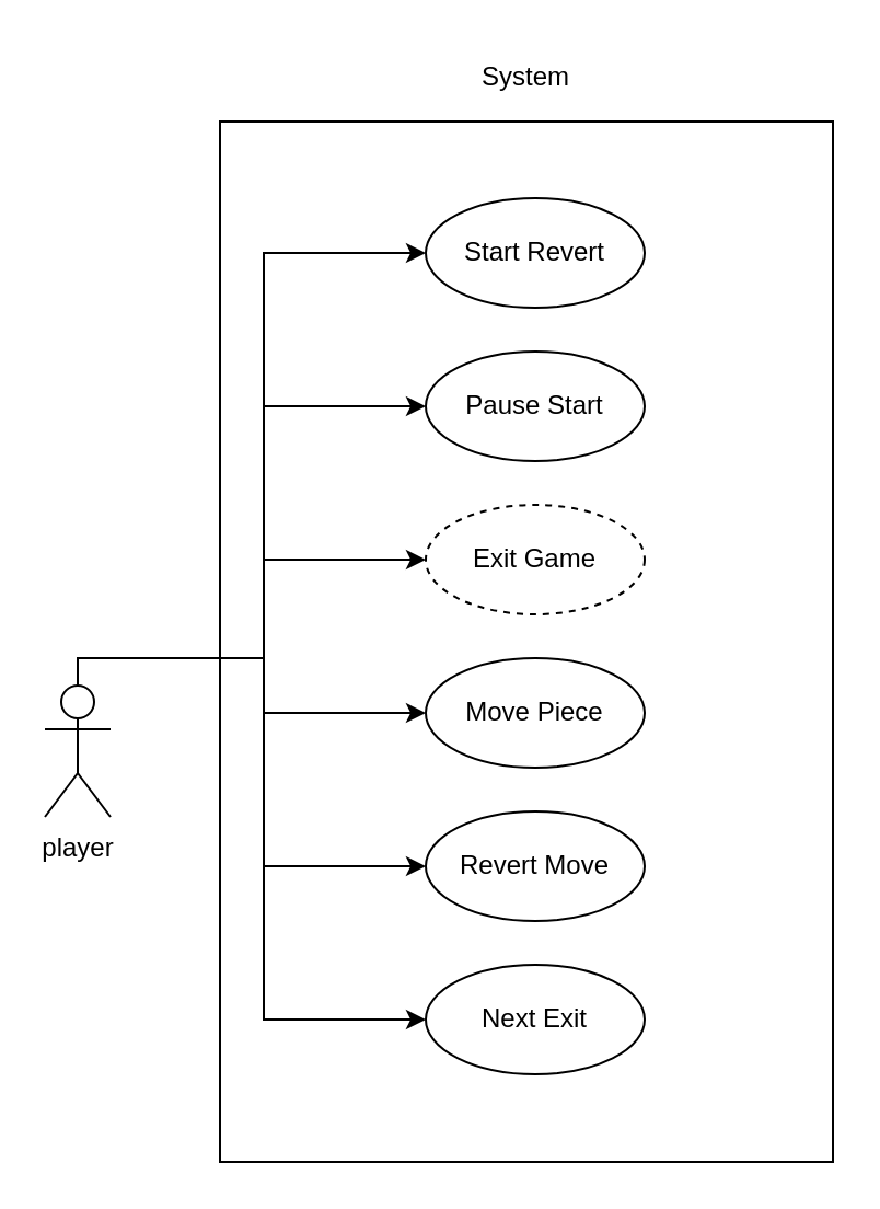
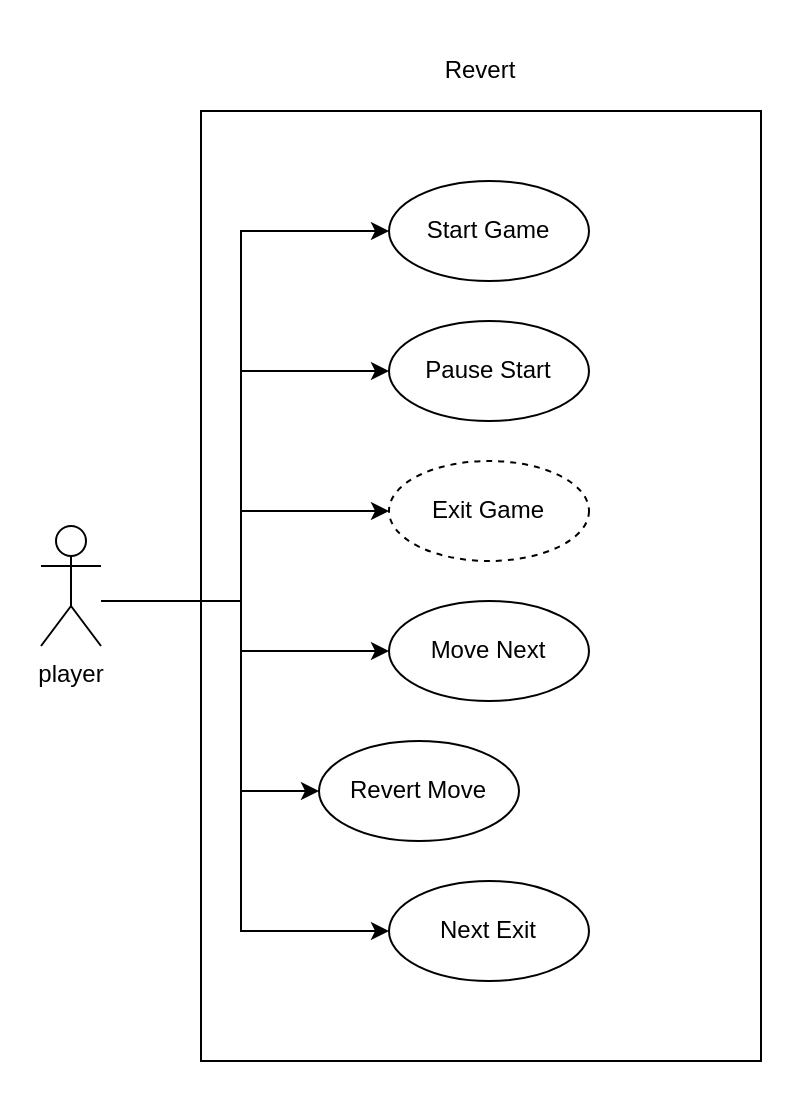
- <mxCell id="16" value="System" style="text;html=1;align=center;verticalAlign=middle;whiteSpace=wrap;rounded=0;" vertex="1" parent="1"><mxGeometry x="210" y="20" width="60" height="30" as="geometry" /></mxCell>
+ <mxCell id="16" value="Revert" style="text;html=1;align=center;verticalAlign=middle;whiteSpace=wrap;rounded=0;" vertex="1" parent="1"><mxGeometry x="210" y="20" width="60" height="30" as="geometry" /></mxCell>
- <mxCell id="12" value="Start Revert" style="ellipse;whiteSpace=wrap;html=1;" vertex="1" parent="1"><mxGeometry x="194" y="90" width="100" height="50" as="geometry" /></mxCell>
+ <mxCell id="12" value="Start Game" style="ellipse;whiteSpace=wrap;html=1;" vertex="1" parent="1"><mxGeometry x="194" y="90" width="100" height="50" as="geometry" /></mxCell>
- <mxCell id="10" value="Move Piece" style="ellipse;whiteSpace=wrap;html=1;" vertex="1" parent="1"><mxGeometry x="194" y="300" width="100" height="50" as="geometry" /></mxCell>
+ <mxCell id="10" value="Move Next" style="ellipse;whiteSpace=wrap;html=1;" vertex="1" parent="1"><mxGeometry x="194" y="300" width="100" height="50" as="geometry" /></mxCell>
- <mxCell id="9" value="player" style="shape=umlActor;verticalLabelPosition=bottom;verticalAlign=top;html=1;outlineConnect=0;" vertex="1" parent="1"><mxGeometry x="20" y="312.5" width="30" height="60" as="geometry" /></mxCell>
+ <mxCell id="9" value="player" style="shape=umlActor;verticalLabelPosition=bottom;verticalAlign=top;html=1;outlineConnect=0;" vertex="1" parent="1"><mxGeometry x="20" y="262.5" width="30" height="60" as="geometry" /></mxCell>
- <mxCell id="11" value="Revert Move" style="ellipse;whiteSpace=wrap;html=1;" vertex="1" parent="1"><mxGeometry x="194" y="370" width="100" height="50" as="geometry" /></mxCell>
+ <mxCell id="11" value="Revert Move" style="ellipse;whiteSpace=wrap;html=1;" vertex="1" parent="1"><mxGeometry x="159" y="370" width="100" height="50" as="geometry" /></mxCell>
